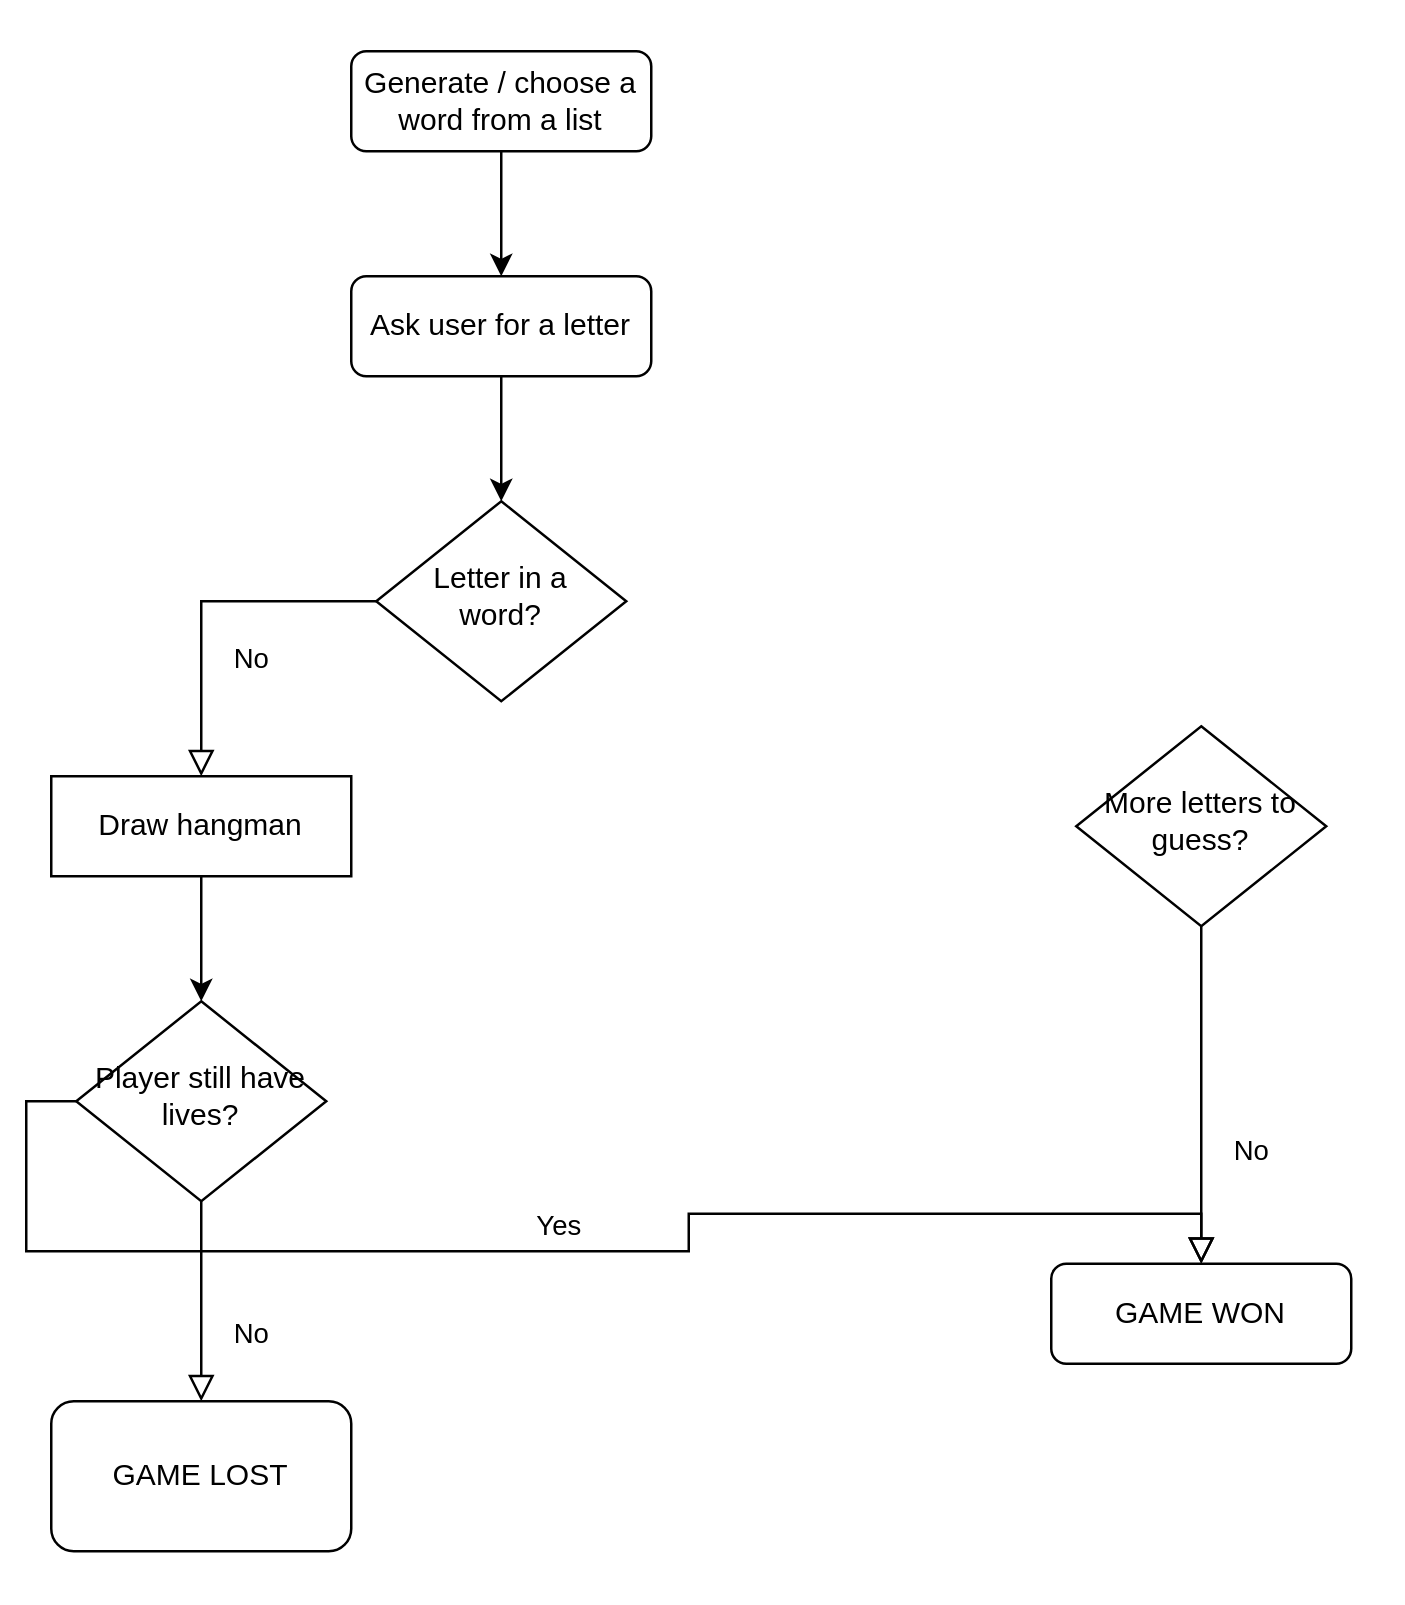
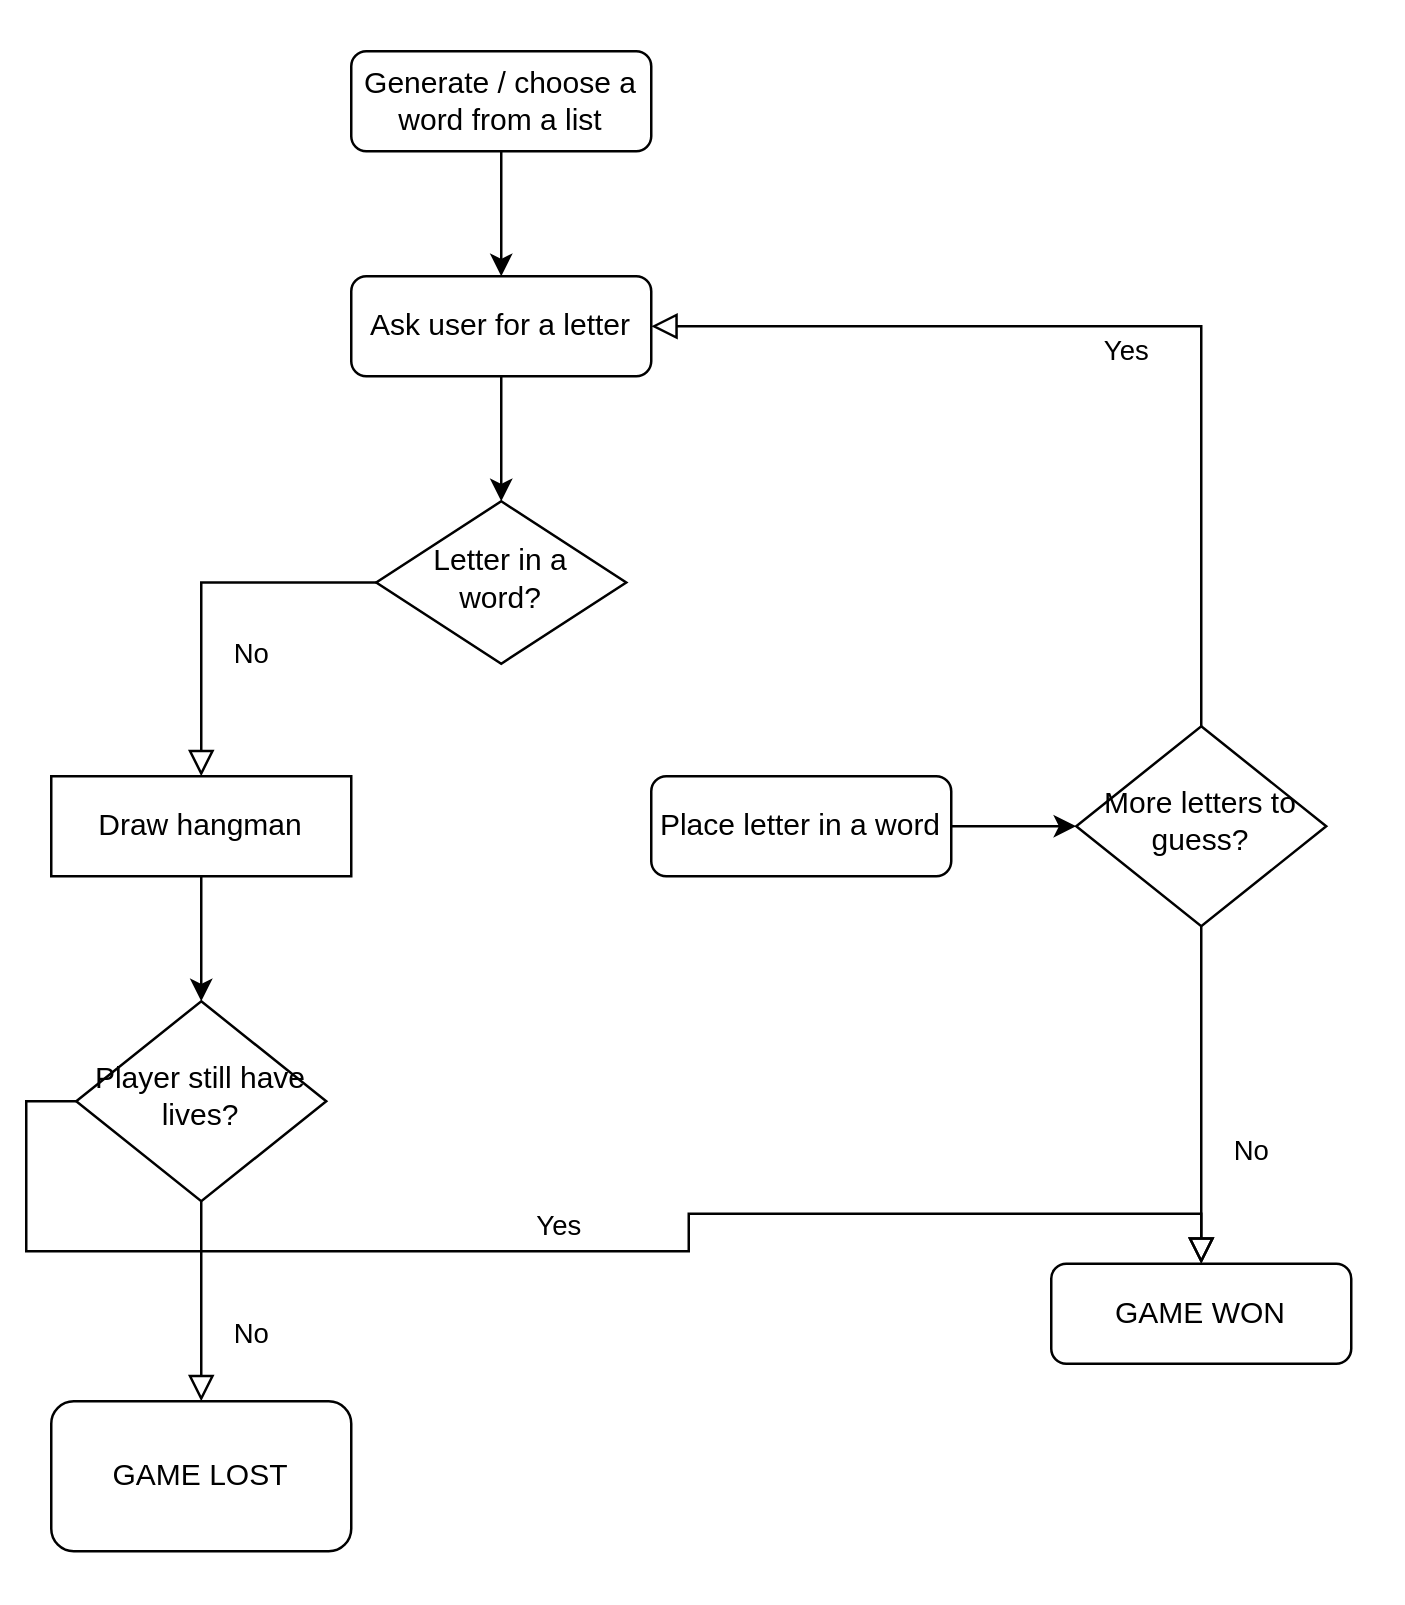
+ <mxCell id="11" value="Yes" style="edgeStyle=orthogonalEdgeStyle;rounded=0;html=1;jettySize=auto;orthogonalLoop=1;fontSize=11;endArrow=block;endFill=0;endSize=8;strokeWidth=1;shadow=0;labelBackgroundColor=none;entryX=1;entryY=0.5;entryDx=0;entryDy=0;exitX=0.5;exitY=0;exitDx=0;exitDy=0;" edge="1" parent="1" source="9" target="5"><mxGeometry y="10" relative="1" as="geometry"><mxPoint as="offset" /><mxPoint x="370" y="160" as="sourcePoint" /><mxPoint x="454" y="220" as="targetPoint" /></mxGeometry></mxCell>
- <mxCell id="7" value="Letter in a &lt;br&gt;word?" style="rhombus;whiteSpace=wrap;html=1;shadow=0;fontFamily=Helvetica;fontSize=12;align=center;strokeWidth=1;spacing=6;spacingTop=-4;" parent="1" vertex="1"><mxGeometry x="150" y="200" width="100" height="80" as="geometry" /></mxCell>
+ <mxCell id="7" value="Letter in a &lt;br&gt;word?" style="rhombus;whiteSpace=wrap;html=1;shadow=0;fontFamily=Helvetica;fontSize=12;align=center;strokeWidth=1;spacing=6;spacingTop=-4;" parent="1" vertex="1"><mxGeometry x="150" y="200" width="100" height="65" as="geometry" /></mxCell>
+ <mxCell id="8" value="Place letter in a word" style="rounded=1;whiteSpace=wrap;html=1;fontSize=12;glass=0;strokeWidth=1;shadow=0;" parent="1" vertex="1"><mxGeometry x="260" y="310" width="120" height="40" as="geometry" /></mxCell>
+ <mxCell id="10" value="" style="endArrow=classic;html=1;rounded=0;exitX=1;exitY=0.5;exitDx=0;exitDy=0;entryX=0;entryY=0.5;entryDx=0;entryDy=0;" edge="1" parent="1" source="8" target="9"><mxGeometry width="50" height="50" relative="1" as="geometry"><mxPoint x="210" y="440" as="sourcePoint" /><mxPoint x="260" y="390" as="targetPoint" /></mxGeometry></mxCell>
